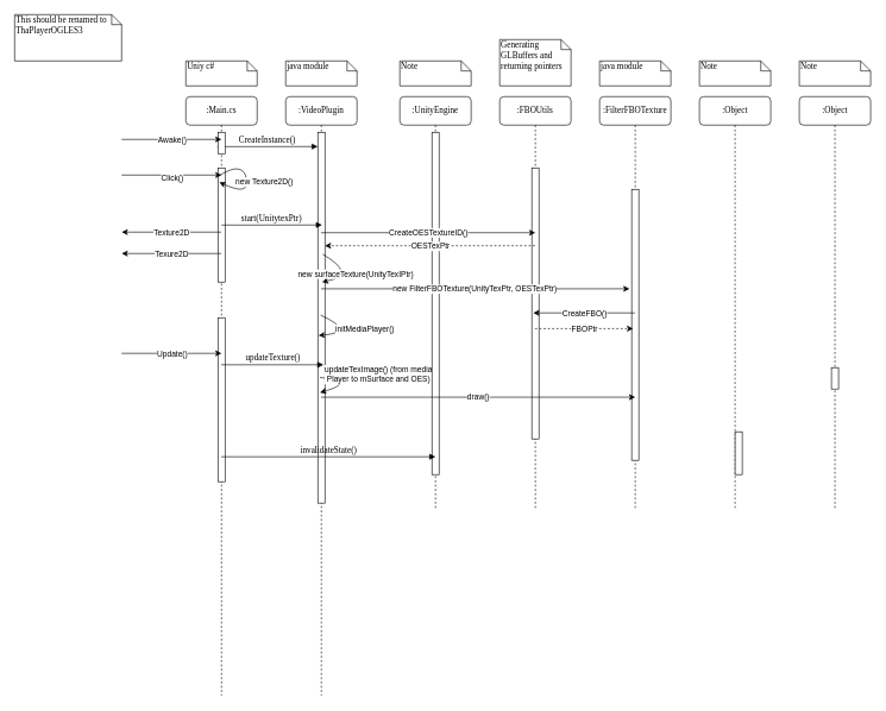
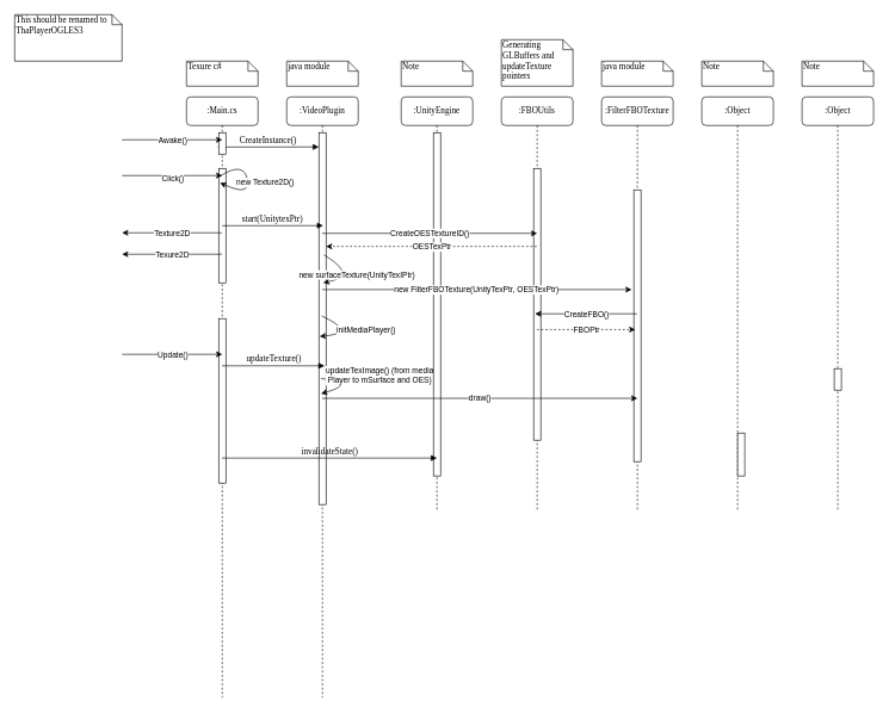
- <mxCell id="32" value="Generating GLBuffers and returning pointers" style="shape=note;whiteSpace=wrap;html=1;size=14;verticalAlign=top;align=left;spacingTop=-6;rounded=0;shadow=0;comic=0;labelBackgroundColor=none;strokeWidth=1;fontFamily=Verdana;fontSize=12" parent="1" vertex="1"><mxGeometry x="700" width="100" height="65" as="geometry" y="55" /></mxCell>
+ <mxCell id="32" value="Generating GLBuffers and updateTexture pointers" style="shape=note;whiteSpace=wrap;html=1;size=14;verticalAlign=top;align=left;spacingTop=-6;rounded=0;shadow=0;comic=0;labelBackgroundColor=none;strokeWidth=1;fontFamily=Verdana;fontSize=12" parent="1" vertex="1"><mxGeometry x="700" width="100" height="65" as="geometry" y="55" /></mxCell>
- <mxCell id="29" value="Uniy c#" style="shape=note;whiteSpace=wrap;html=1;size=14;verticalAlign=top;align=left;spacingTop=-6;rounded=0;shadow=0;comic=0;labelBackgroundColor=none;strokeWidth=1;fontFamily=Verdana;fontSize=12" parent="1" vertex="1"><mxGeometry x="260" y="85" width="100" height="35" as="geometry" /></mxCell>
+ <mxCell id="29" value="Texure c#" style="shape=note;whiteSpace=wrap;html=1;size=14;verticalAlign=top;align=left;spacingTop=-6;rounded=0;shadow=0;comic=0;labelBackgroundColor=none;strokeWidth=1;fontFamily=Verdana;fontSize=12" parent="1" vertex="1"><mxGeometry x="260" y="85" width="100" height="35" as="geometry" /></mxCell>
